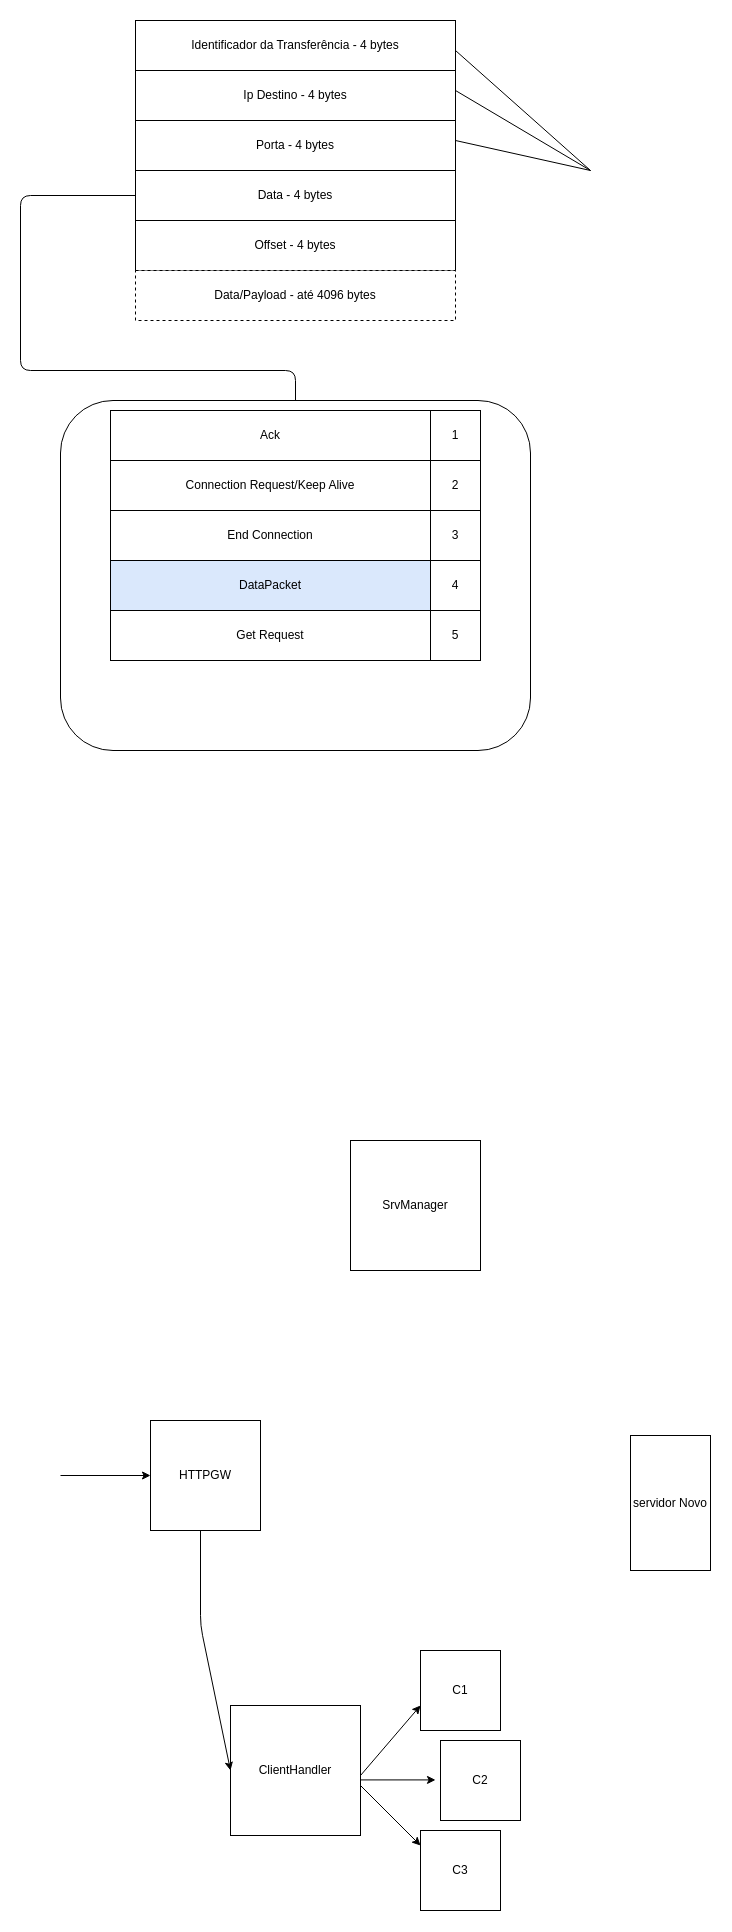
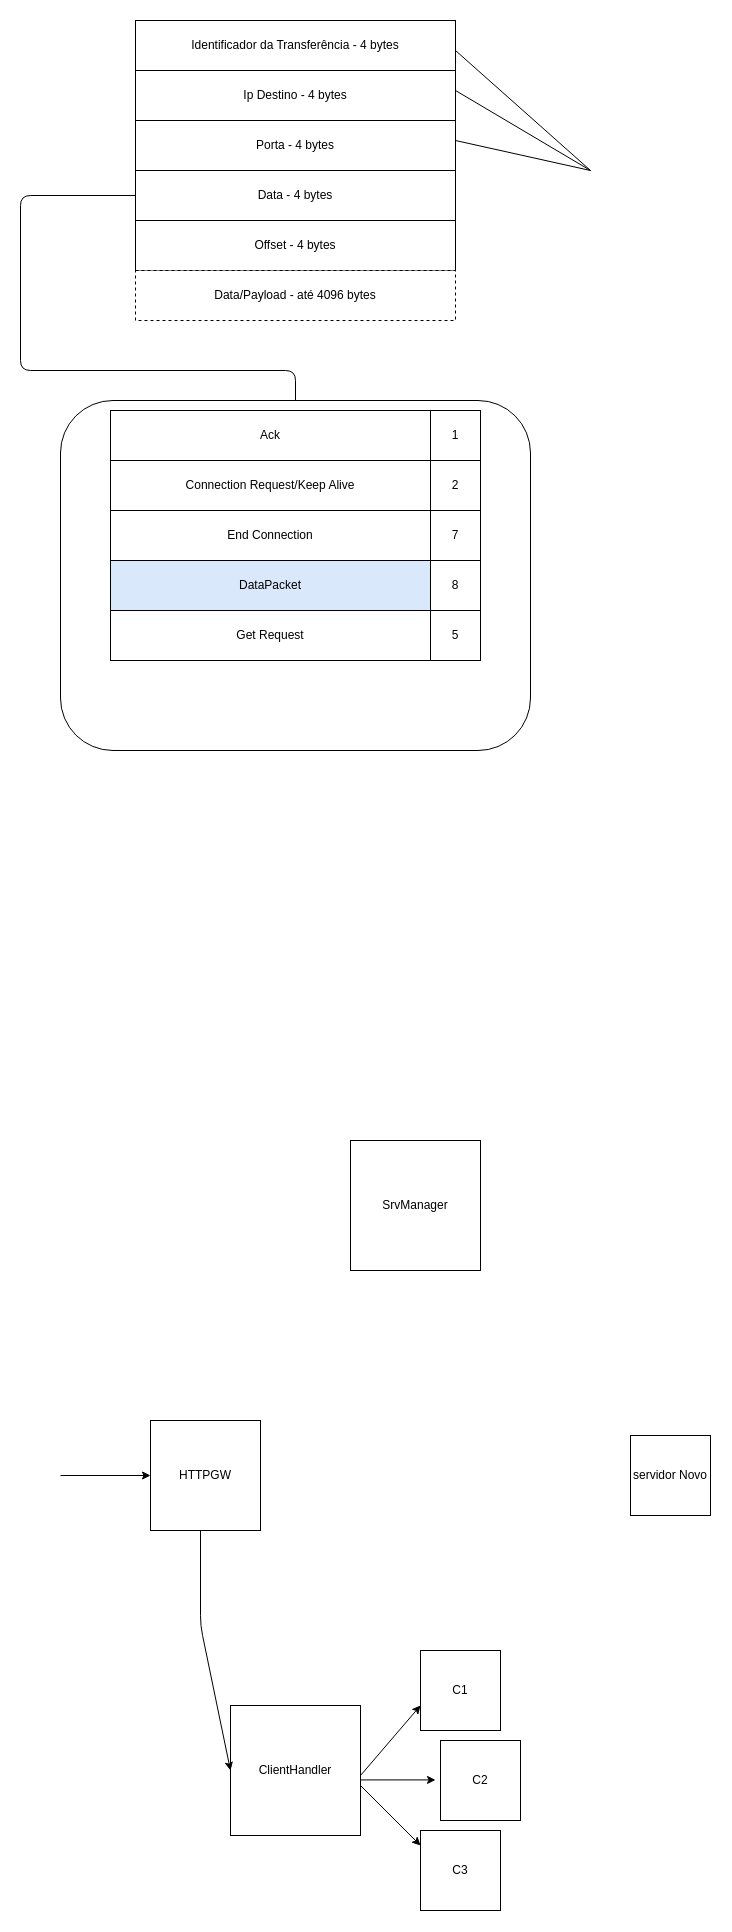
- <mxCell id="14" value="3" style="rounded=0;whiteSpace=wrap;html=1;" vertex="1" parent="1"><mxGeometry x="430" y="510" width="50" height="50" as="geometry" /></mxCell>
+ <mxCell id="14" value="7" style="rounded=0;whiteSpace=wrap;html=1;" vertex="1" parent="1"><mxGeometry x="430" y="510" width="50" height="50" as="geometry" /></mxCell>
- <mxCell id="15" value="4" style="rounded=0;whiteSpace=wrap;html=1;" vertex="1" parent="1"><mxGeometry x="430" y="560" width="50" height="50" as="geometry" /></mxCell>
+ <mxCell id="15" value="8" style="rounded=0;whiteSpace=wrap;html=1;" vertex="1" parent="1"><mxGeometry x="430" y="560" width="50" height="50" as="geometry" /></mxCell>
- <mxCell id="34" value="servidor Novo" style="whiteSpace=wrap;html=1;aspect=fixed;fillColor=#ffffff;" vertex="1" parent="1"><mxGeometry x="630" y="1435" width="80" height="135" as="geometry" /></mxCell>
+ <mxCell id="34" value="servidor Novo" style="whiteSpace=wrap;html=1;aspect=fixed;fillColor=#ffffff;" vertex="1" parent="1"><mxGeometry x="630" y="1435" width="80" height="80" as="geometry" /></mxCell>
